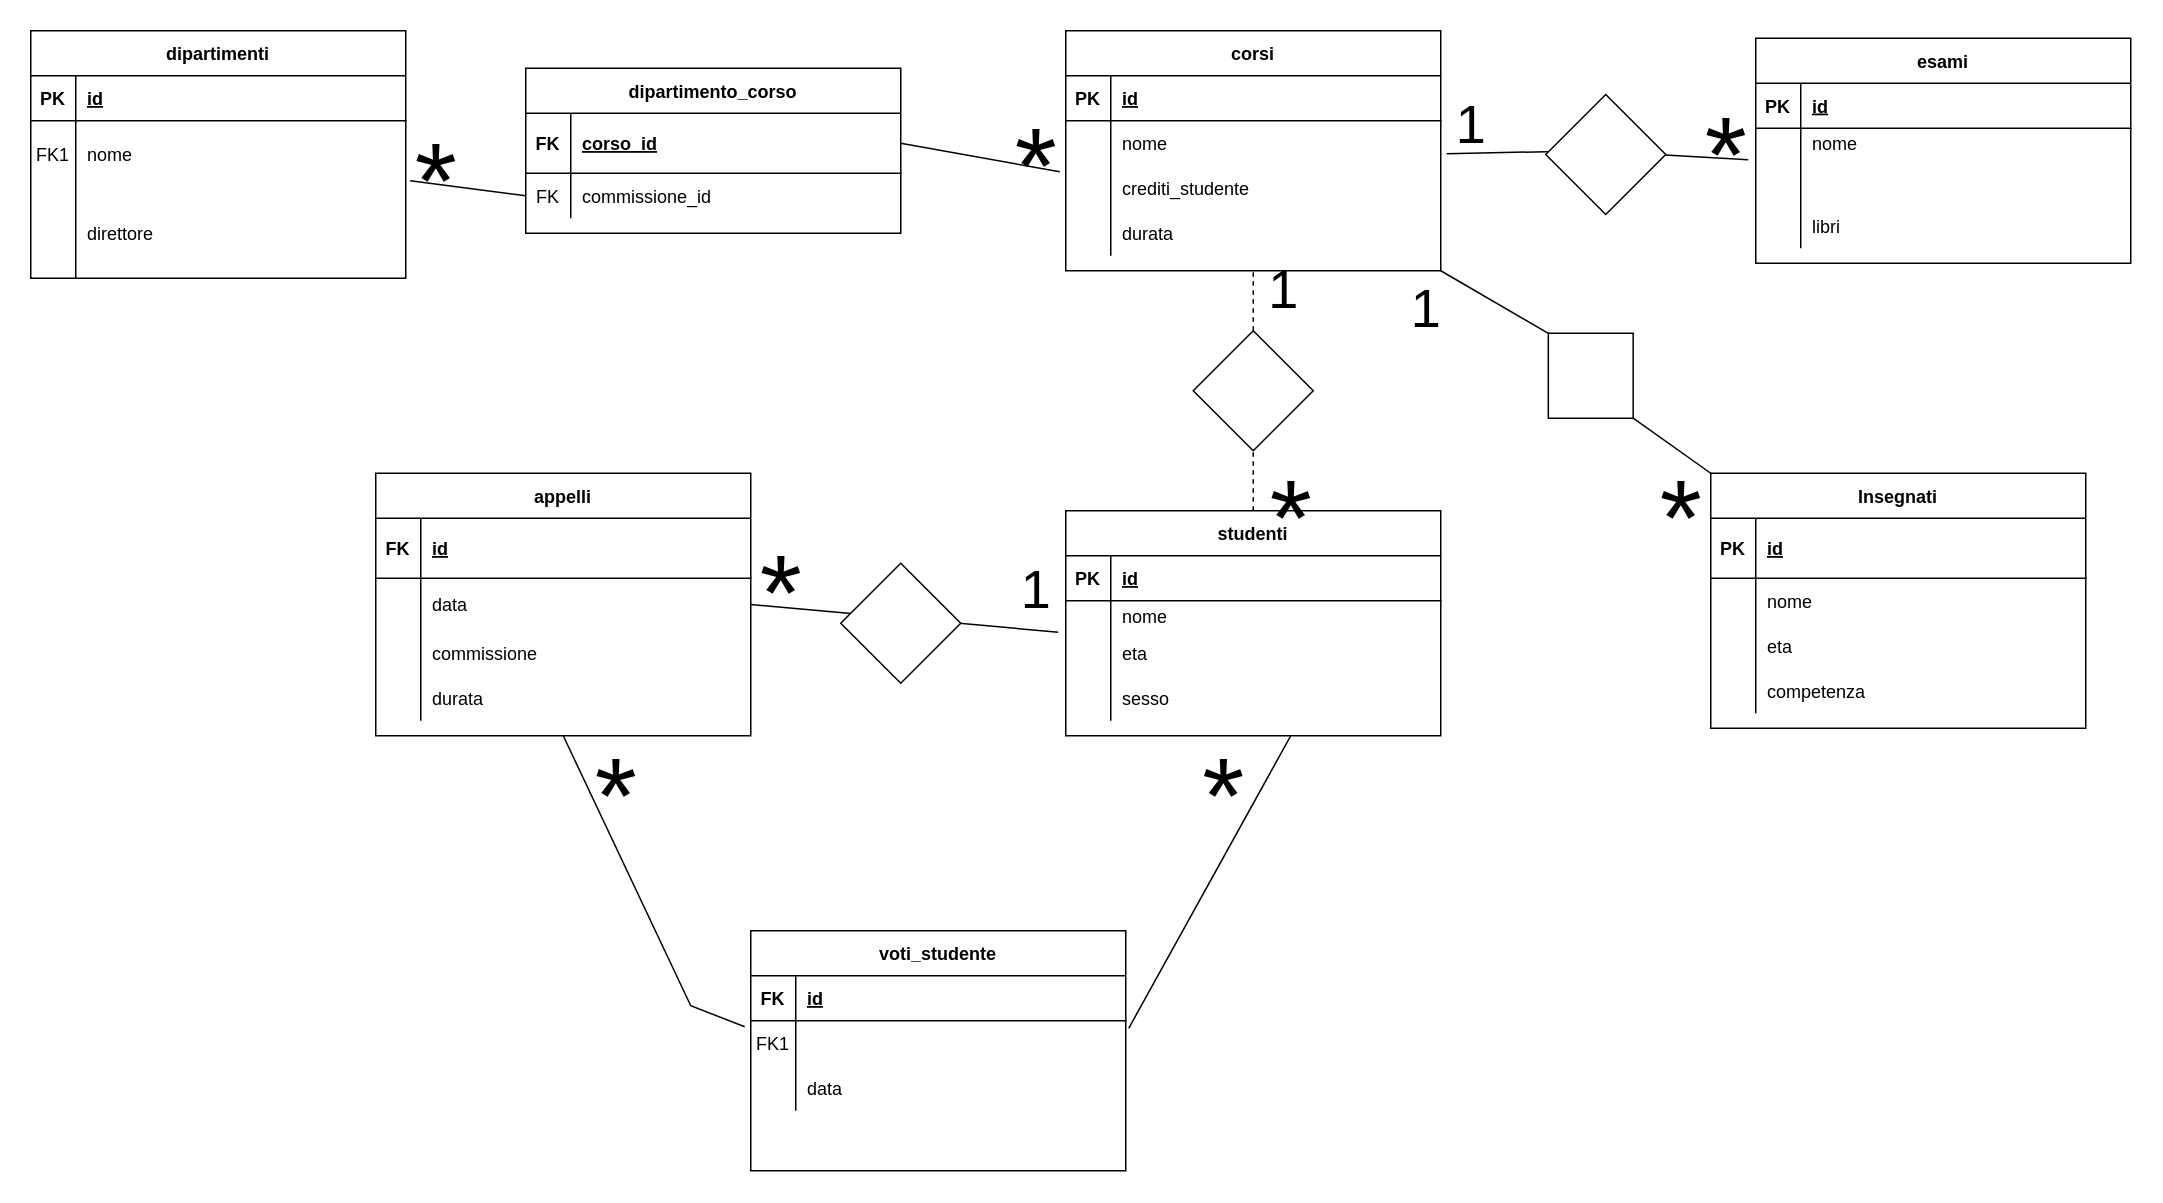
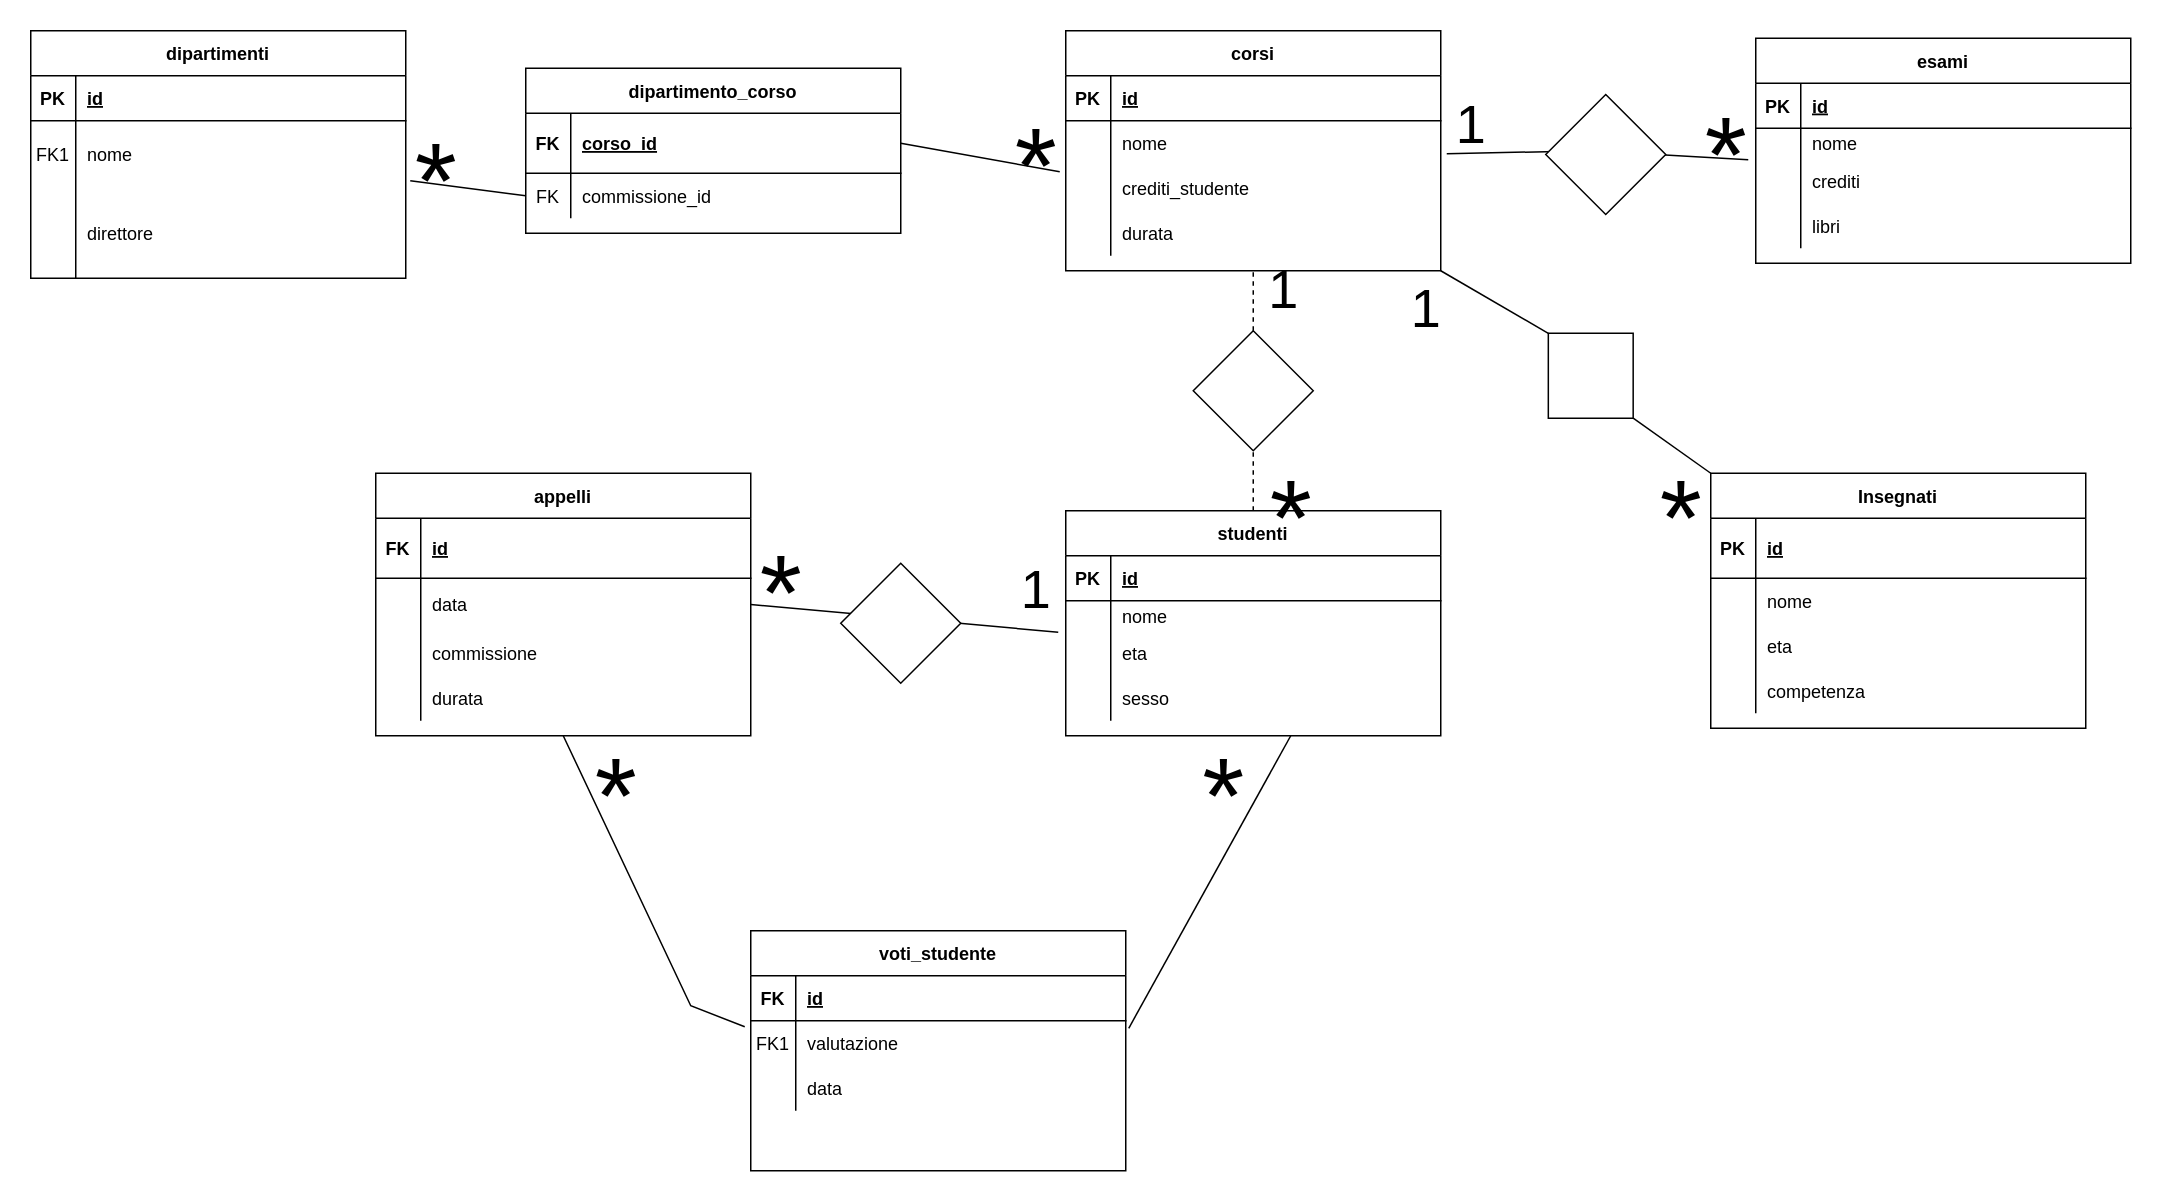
+ <mxCell id="47" value="crediti" style="shape=partialRectangle;overflow=hidden;connectable=0;fillColor=none;top=0;left=0;bottom=0;right=0;align=left;spacingLeft=6;" vertex="1" parent="45"><mxGeometry x="30" width="220" height="30" as="geometry"><mxRectangle width="220" height="30" as="alternateBounds" /></mxGeometry></mxCell>
+ <mxCell id="83" value="valutazione" style="shape=partialRectangle;overflow=hidden;connectable=0;fillColor=none;top=0;left=0;bottom=0;right=0;align=left;spacingLeft=6;" vertex="1" parent="81"><mxGeometry x="30" width="220" height="30" as="geometry"><mxRectangle width="220" height="30" as="alternateBounds" /></mxGeometry></mxCell>
